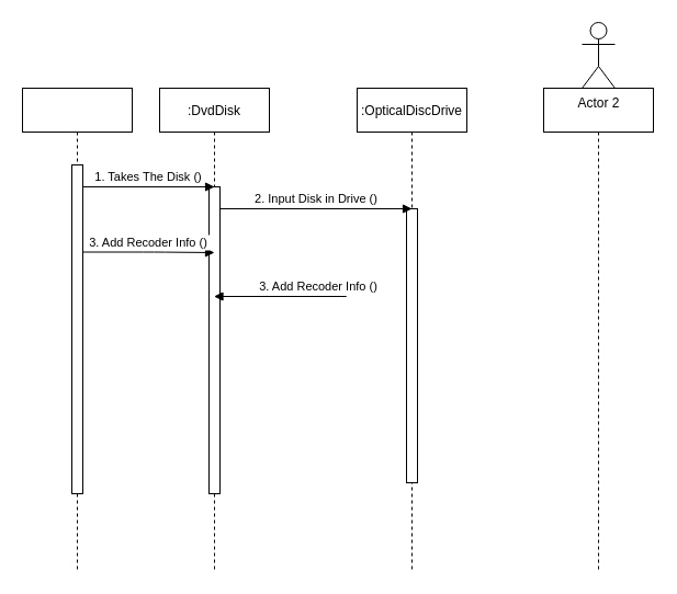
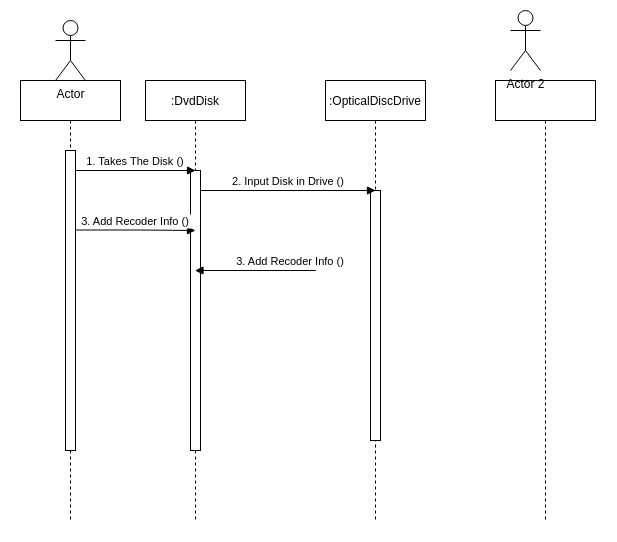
+ <mxCell id="6" value="Actor" style="shape=umlActor;verticalLabelPosition=bottom;verticalAlign=top;html=1;outlineConnect=0;" vertex="1" parent="1"><mxGeometry x="55" y="20" width="30" height="60" as="geometry" /></mxCell>
- <mxCell id="14" value="Actor 2" style="shape=umlActor;verticalLabelPosition=bottom;verticalAlign=top;html=1;outlineConnect=0;" vertex="1" parent="1"><mxGeometry x="530" y="20" width="30" height="60" as="geometry" /></mxCell>
+ <mxCell id="14" value="Actor 2" style="shape=umlActor;verticalLabelPosition=bottom;verticalAlign=top;html=1;outlineConnect=0;" vertex="1" parent="1"><mxGeometry x="510" y="10" width="30" height="60" as="geometry" /></mxCell>
